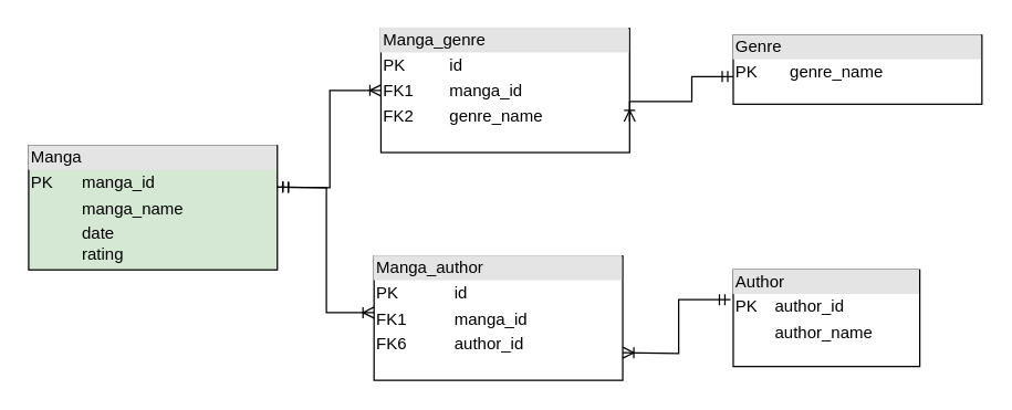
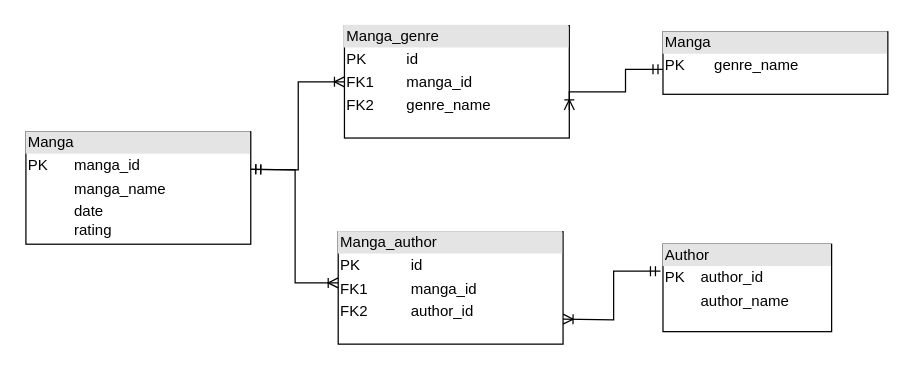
- <mxCell id="5" value="&lt;div style=&quot;box-sizing: border-box ; width: 100% ; background: #e4e4e4 ; padding: 2px&quot;&gt;Genre&lt;/div&gt;&lt;table style=&quot;width: 100% ; font-size: 1em&quot; cellpadding=&quot;2&quot; cellspacing=&quot;0&quot;&gt;&lt;tbody&gt;&lt;tr&gt;&lt;td&gt;PK&lt;/td&gt;&lt;td&gt;genre_name&lt;br&gt;&lt;/td&gt;&lt;/tr&gt;&lt;tr&gt;&lt;td&gt;&lt;br&gt;&lt;/td&gt;&lt;td&gt;&lt;br&gt;&lt;/td&gt;&lt;/tr&gt;&lt;/tbody&gt;&lt;/table&gt;" style="verticalAlign=top;align=left;overflow=fill;html=1;" parent="1" vertex="1"><mxGeometry x="530" y="25" width="180" height="50" as="geometry" /></mxCell>
+ <mxCell id="5" value="&lt;div style=&quot;box-sizing: border-box ; width: 100% ; background: #e4e4e4 ; padding: 2px&quot;&gt;Manga&lt;/div&gt;&lt;table style=&quot;width: 100% ; font-size: 1em&quot; cellpadding=&quot;2&quot; cellspacing=&quot;0&quot;&gt;&lt;tbody&gt;&lt;tr&gt;&lt;td&gt;PK&lt;/td&gt;&lt;td&gt;genre_name&lt;br&gt;&lt;/td&gt;&lt;/tr&gt;&lt;tr&gt;&lt;td&gt;&lt;br&gt;&lt;/td&gt;&lt;td&gt;&lt;br&gt;&lt;/td&gt;&lt;/tr&gt;&lt;/tbody&gt;&lt;/table&gt;" style="verticalAlign=top;align=left;overflow=fill;html=1;" parent="1" vertex="1"><mxGeometry x="530" y="25" width="180" height="50" as="geometry" /></mxCell>
- <mxCell id="6" value="&lt;div style=&quot;box-sizing: border-box ; width: 100% ; background: #e4e4e4 ; padding: 2px&quot;&gt;Manga&lt;/div&gt;&lt;table style=&quot;width: 100% ; font-size: 1em&quot; cellpadding=&quot;2&quot; cellspacing=&quot;0&quot;&gt;&lt;tbody&gt;&lt;tr&gt;&lt;td&gt;PK&lt;/td&gt;&lt;td&gt;manga_id&lt;/td&gt;&lt;/tr&gt;&lt;tr&gt;&lt;td&gt;&lt;br&gt;&lt;/td&gt;&lt;td&gt;manga_name&lt;/td&gt;&lt;/tr&gt;&lt;tr&gt;&lt;td&gt;&lt;/td&gt;&lt;td&gt;date&lt;br&gt;rating&lt;/td&gt;&lt;/tr&gt;&lt;/tbody&gt;&lt;/table&gt;" style="verticalAlign=top;align=left;overflow=fill;html=1;fillColor=#d5e8d4;" parent="1" vertex="1"><mxGeometry x="20" y="105" width="180" height="90" as="geometry" /></mxCell>
+ <mxCell id="6" value="&lt;div style=&quot;box-sizing: border-box ; width: 100% ; background: #e4e4e4 ; padding: 2px&quot;&gt;Manga&lt;/div&gt;&lt;table style=&quot;width: 100% ; font-size: 1em&quot; cellpadding=&quot;2&quot; cellspacing=&quot;0&quot;&gt;&lt;tbody&gt;&lt;tr&gt;&lt;td&gt;PK&lt;/td&gt;&lt;td&gt;manga_id&lt;/td&gt;&lt;/tr&gt;&lt;tr&gt;&lt;td&gt;&lt;br&gt;&lt;/td&gt;&lt;td&gt;manga_name&lt;/td&gt;&lt;/tr&gt;&lt;tr&gt;&lt;td&gt;&lt;/td&gt;&lt;td&gt;date&lt;br&gt;rating&lt;/td&gt;&lt;/tr&gt;&lt;/tbody&gt;&lt;/table&gt;" style="verticalAlign=top;align=left;overflow=fill;html=1;" parent="1" vertex="1"><mxGeometry x="20" y="105" width="180" height="90" as="geometry" /></mxCell>
- <mxCell id="3" value="&lt;div style=&quot;box-sizing: border-box ; width: 100% ; background: #e4e4e4 ; padding: 2px&quot;&gt;Manga_author&lt;/div&gt;&lt;table cellpadding=&quot;2&quot; cellspacing=&quot;0&quot; style=&quot;font-size: 1em ; width: 180px&quot;&gt;&lt;tbody&gt;&lt;tr&gt;&lt;td&gt;PK&lt;/td&gt;&lt;td&gt;id&lt;/td&gt;&lt;/tr&gt;&lt;tr&gt;&lt;td&gt;FK1&lt;/td&gt;&lt;td&gt;manga_id&lt;/td&gt;&lt;/tr&gt;&lt;tr&gt;&lt;td&gt;FK6&lt;/td&gt;&lt;td&gt;author_id&lt;/td&gt;&lt;/tr&gt;&lt;/tbody&gt;&lt;/table&gt;" style="verticalAlign=top;align=left;overflow=fill;html=1;" parent="1" vertex="1"><mxGeometry x="270" y="185" width="180" height="90" as="geometry" /></mxCell>
+ <mxCell id="3" value="&lt;div style=&quot;box-sizing: border-box ; width: 100% ; background: #e4e4e4 ; padding: 2px&quot;&gt;Manga_author&lt;/div&gt;&lt;table cellpadding=&quot;2&quot; cellspacing=&quot;0&quot; style=&quot;font-size: 1em ; width: 180px&quot;&gt;&lt;tbody&gt;&lt;tr&gt;&lt;td&gt;PK&lt;/td&gt;&lt;td&gt;id&lt;/td&gt;&lt;/tr&gt;&lt;tr&gt;&lt;td&gt;FK1&lt;/td&gt;&lt;td&gt;manga_id&lt;/td&gt;&lt;/tr&gt;&lt;tr&gt;&lt;td&gt;FK2&lt;/td&gt;&lt;td&gt;author_id&lt;/td&gt;&lt;/tr&gt;&lt;/tbody&gt;&lt;/table&gt;" style="verticalAlign=top;align=left;overflow=fill;html=1;" parent="1" vertex="1"><mxGeometry x="270" y="185" width="180" height="90" as="geometry" /></mxCell>
